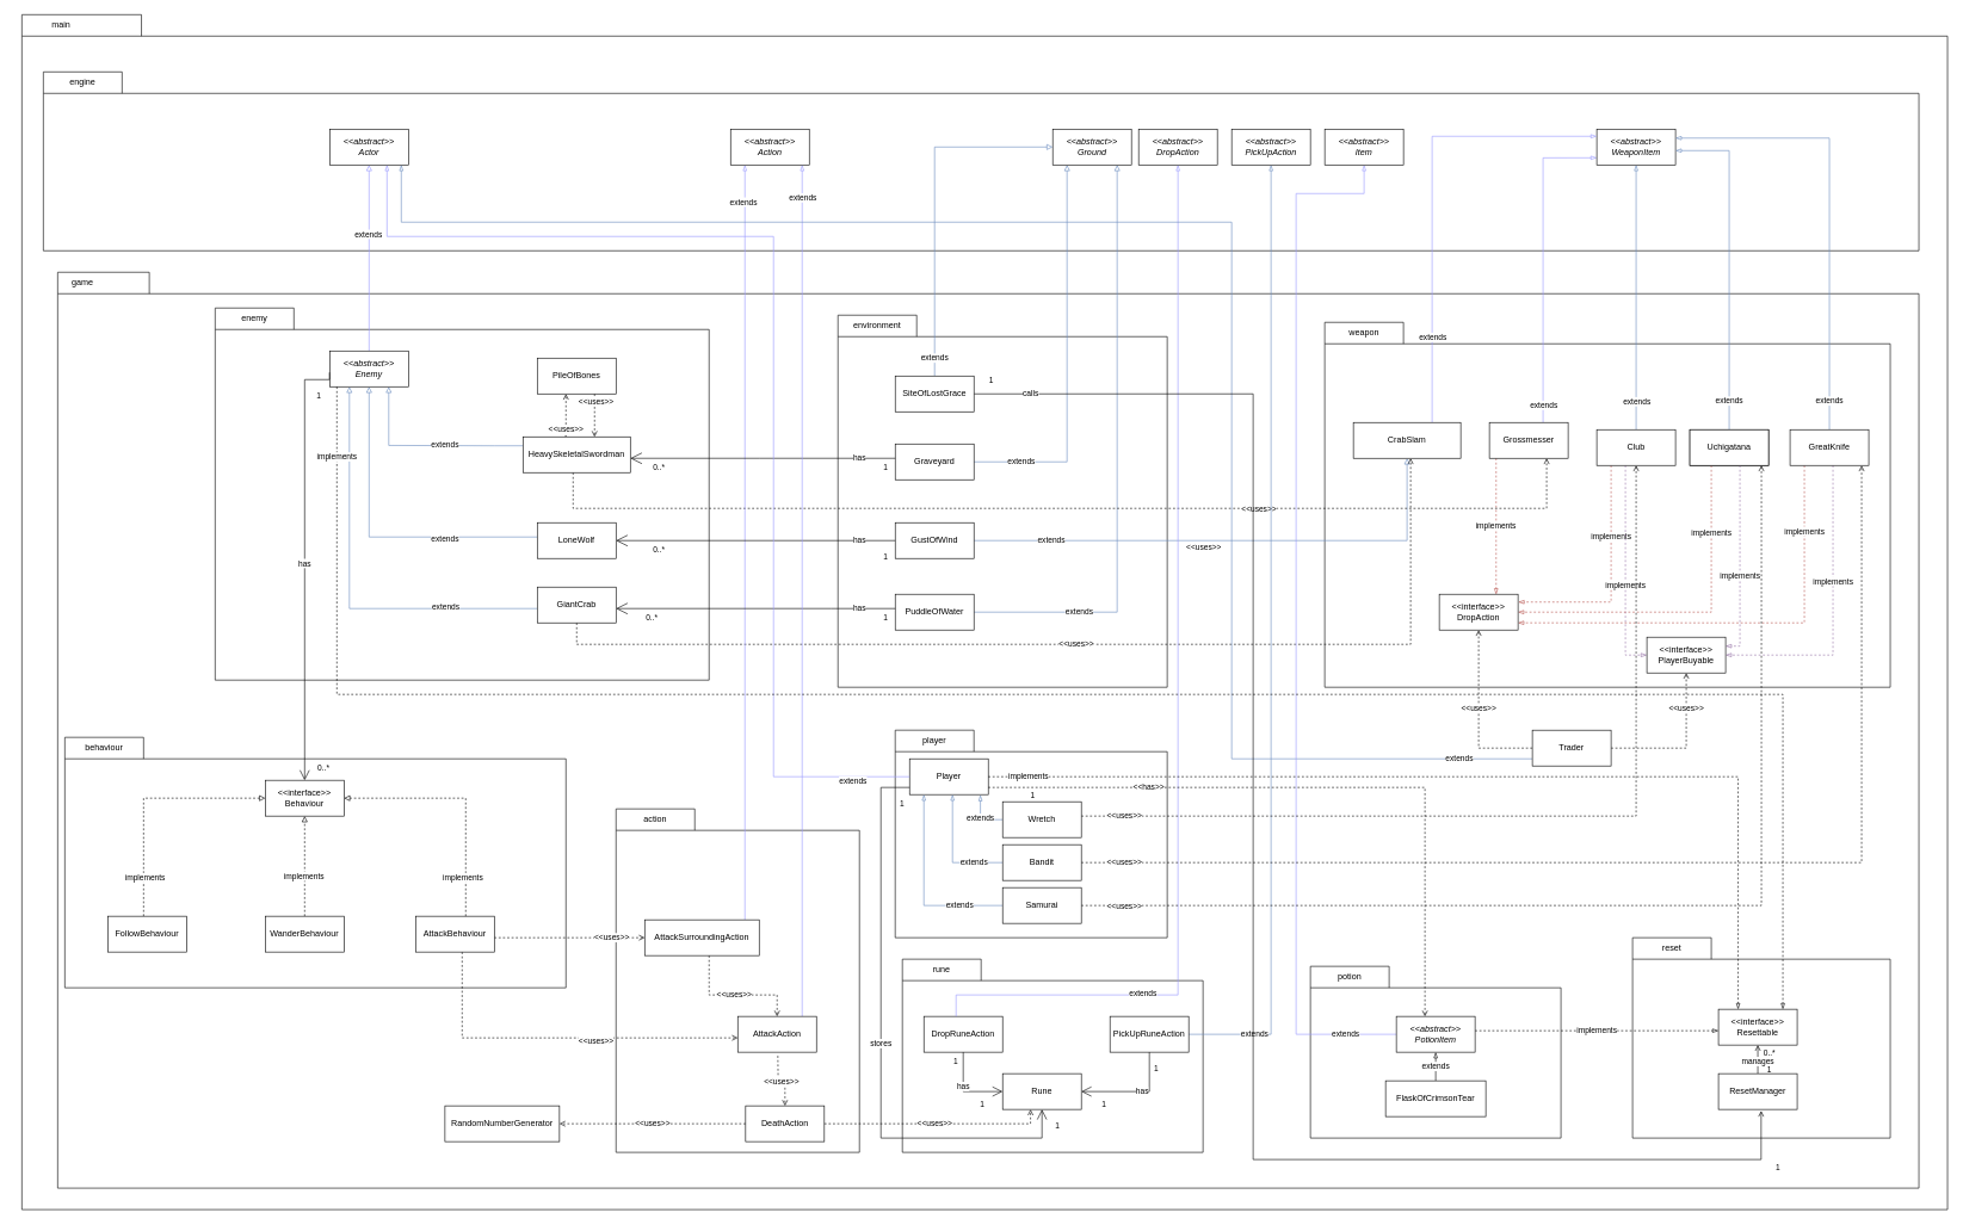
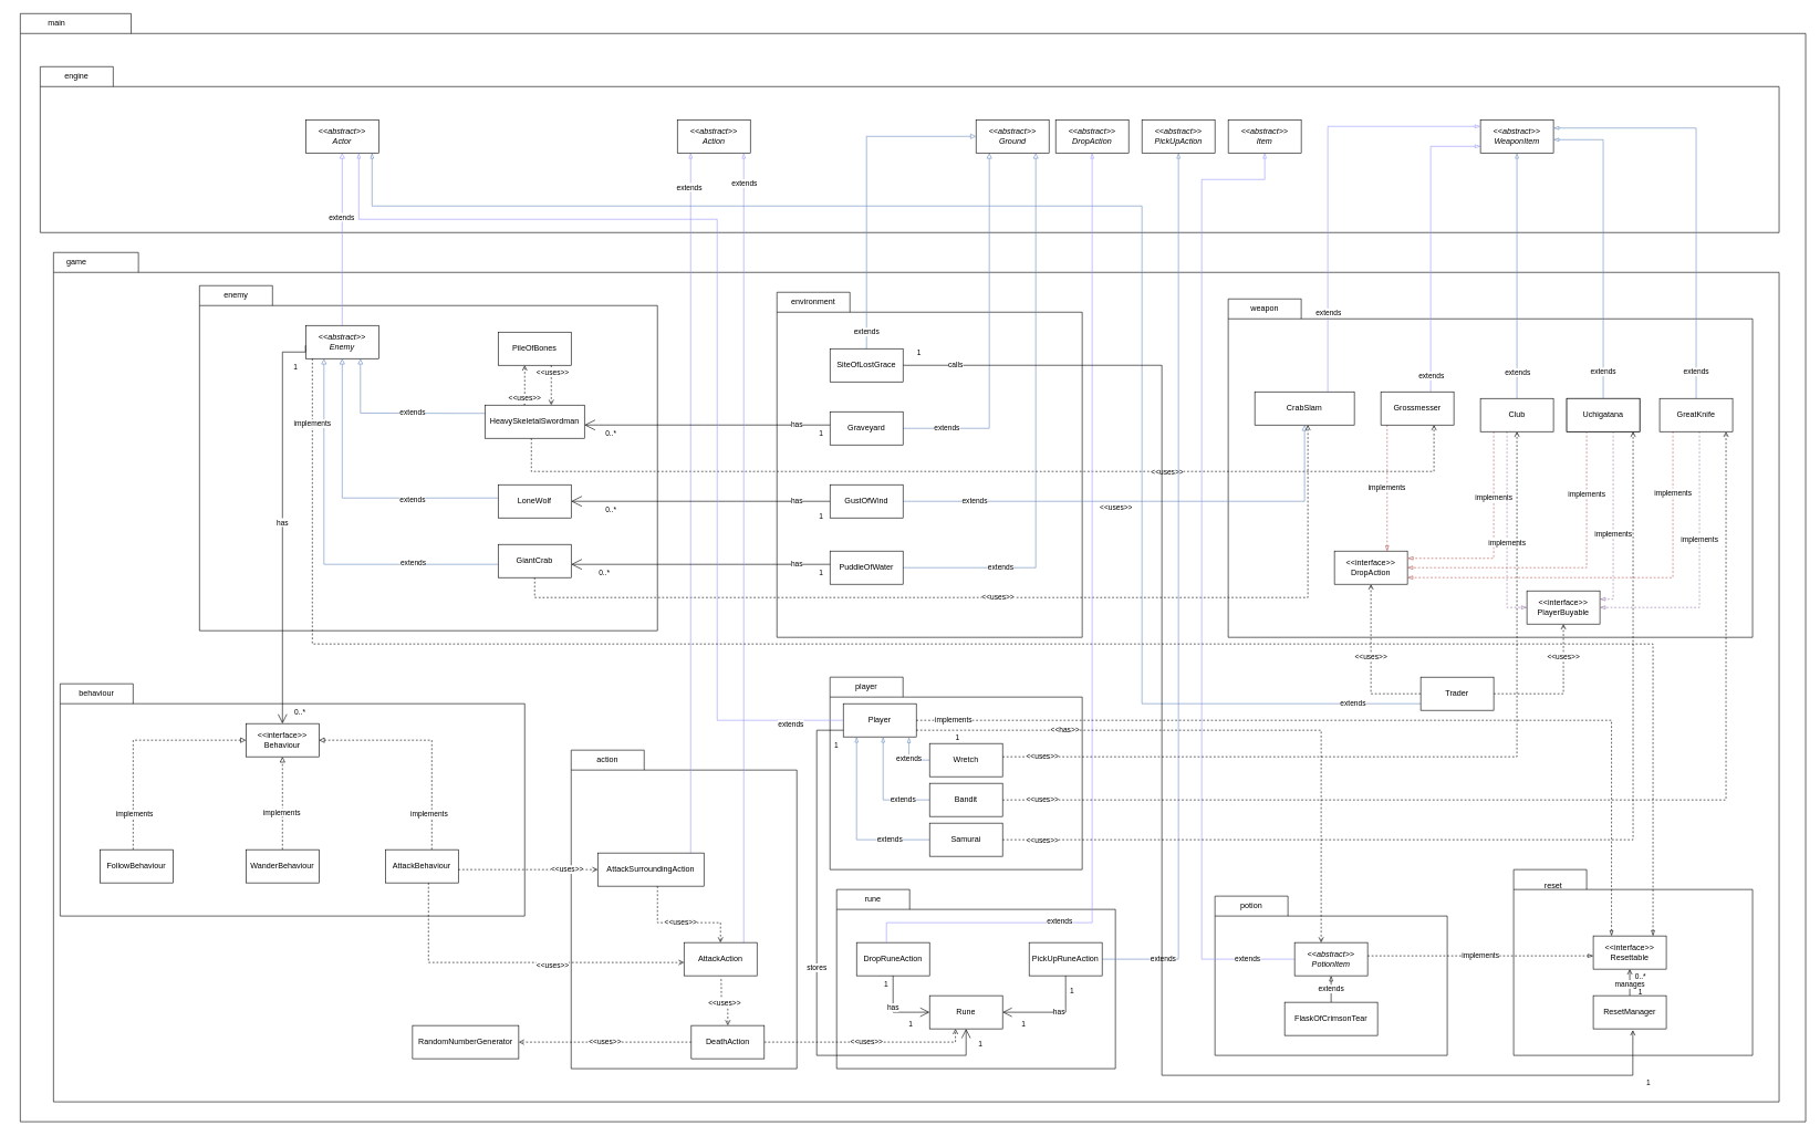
- <mxCell id="148" value="reset" style="text;html=1;strokeColor=none;fillColor=none;align=center;verticalAlign=middle;whiteSpace=wrap;rounded=0;" parent="9" vertex="1"><mxGeometry x="2280" y="1310" width="110" height="30" as="geometry" /></mxCell>
+ <mxCell id="148" value="reset" style="text;html=1;strokeColor=none;fillColor=none;align=center;verticalAlign=middle;whiteSpace=wrap;rounded=0;" parent="9" vertex="1"><mxGeometry x="2285" y="1320" width="110" height="30" as="geometry" /></mxCell>
